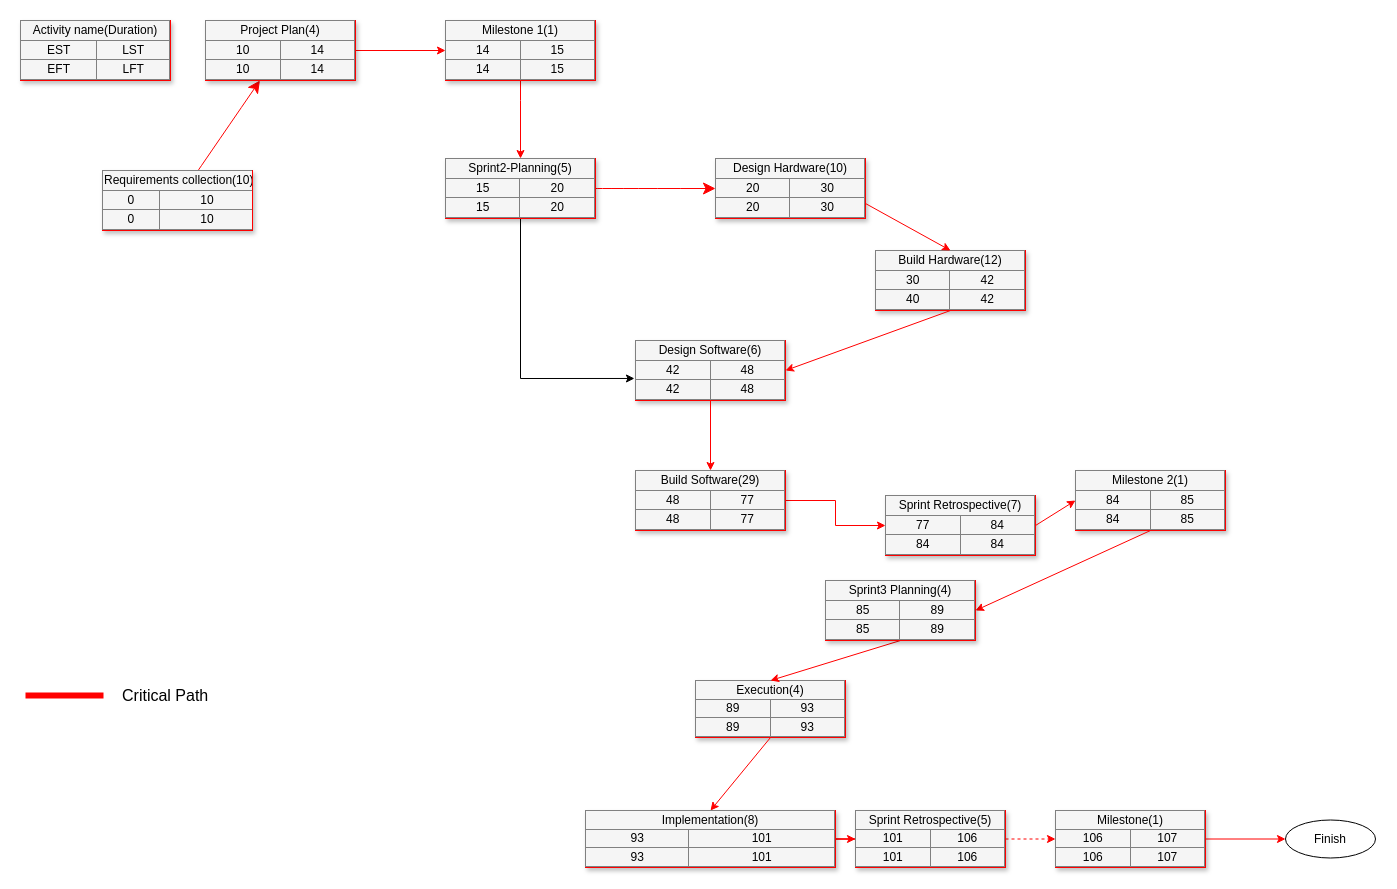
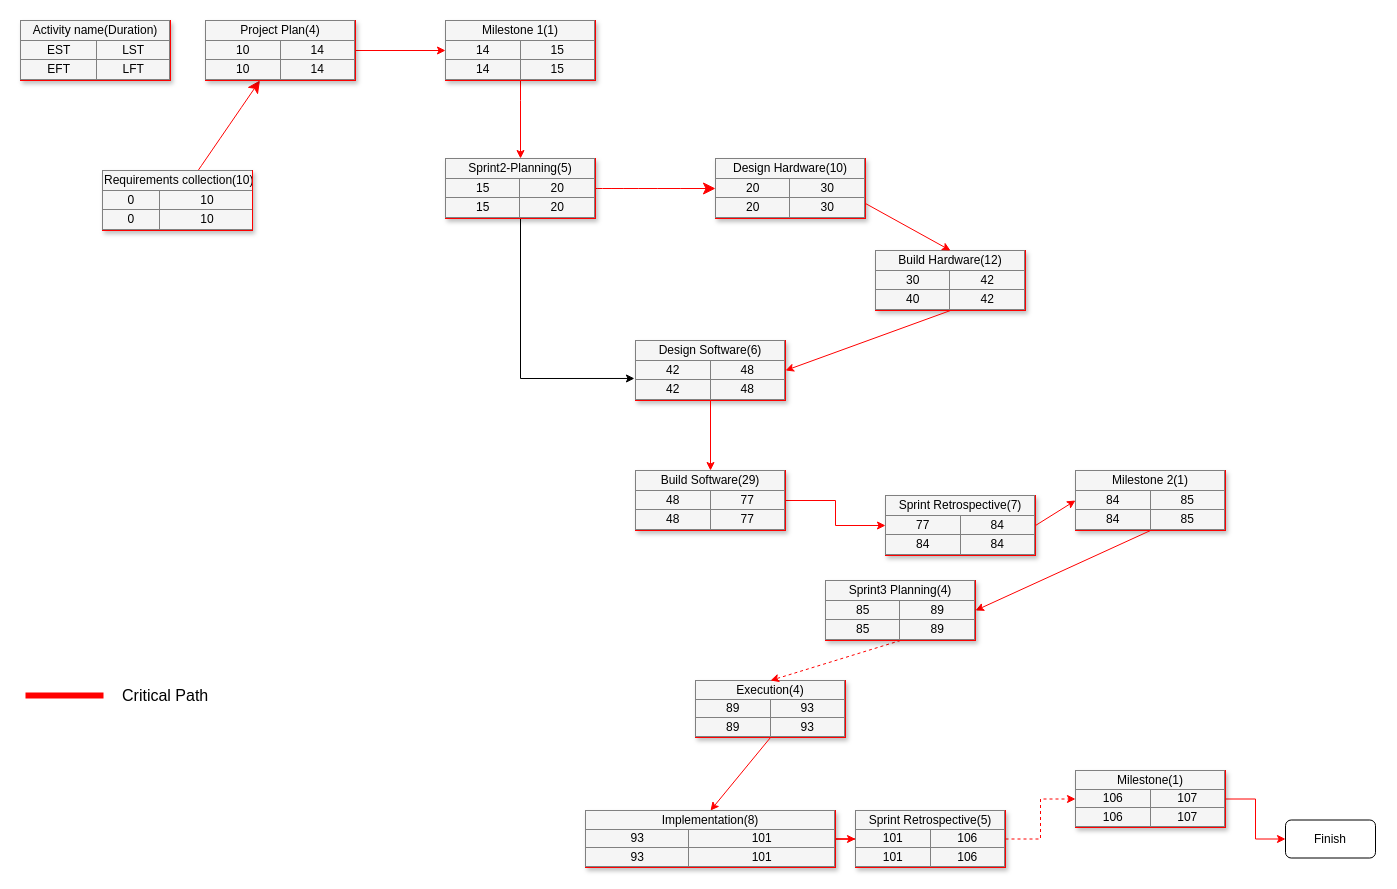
- <mxCell id="26" value="" style="endArrow=classic;html=1;rounded=0;strokeColor=#FF0000;exitX=0.5;exitY=1;exitDx=0;exitDy=0;entryX=0.5;entryY=0;entryDx=0;entryDy=0;" parent="1" source="32" target="24" edge="1"><mxGeometry width="50" height="50" relative="1" as="geometry"><mxPoint x="1180" y="580" as="sourcePoint" /><mxPoint x="1105" y="850" as="targetPoint" /></mxGeometry></mxCell>
+ <mxCell id="26" value="" style="endArrow=classic;html=1;rounded=0;strokeColor=#FF0000;exitX=0.5;exitY=1;exitDx=0;exitDy=0;entryX=0.5;entryY=0;entryDx=0;entryDy=0;dashed=1;" parent="1" source="32" target="24" edge="1"><mxGeometry width="50" height="50" relative="1" as="geometry"><mxPoint x="1180" y="580" as="sourcePoint" /><mxPoint x="1105" y="850" as="targetPoint" /></mxGeometry></mxCell>
- <mxCell id="36" value="&lt;table border=&quot;1&quot; width=&quot;100%&quot; style=&quot;width: 100% ; height: 100% ; border-collapse: collapse&quot;&gt;&lt;tbody&gt;&lt;tr&gt;&lt;td colspan=&quot;2&quot; align=&quot;center&quot;&gt;Milestone(1)&lt;/td&gt;&lt;/tr&gt;&lt;tr&gt;&lt;td align=&quot;center&quot;&gt;106&lt;/td&gt;&lt;td align=&quot;center&quot;&gt;107&lt;/td&gt;&lt;/tr&gt;&lt;tr&gt;&lt;td align=&quot;center&quot;&gt;106&lt;/td&gt;&lt;td align=&quot;center&quot;&gt;107&lt;/td&gt;&lt;/tr&gt;&lt;/tbody&gt;&lt;/table&gt;" style="text;html=1;strokeColor=#FF0000;fillColor=#f5f5f5;overflow=fill;rounded=0;shadow=1;fontSize=12;align=center;" vertex="1" parent="1"><mxGeometry x="1055" y="810" width="150" height="57" as="geometry" /></mxCell>
+ <mxCell id="36" value="&lt;table border=&quot;1&quot; width=&quot;100%&quot; style=&quot;width: 100% ; height: 100% ; border-collapse: collapse&quot;&gt;&lt;tbody&gt;&lt;tr&gt;&lt;td colspan=&quot;2&quot; align=&quot;center&quot;&gt;Milestone(1)&lt;/td&gt;&lt;/tr&gt;&lt;tr&gt;&lt;td align=&quot;center&quot;&gt;106&lt;/td&gt;&lt;td align=&quot;center&quot;&gt;107&lt;/td&gt;&lt;/tr&gt;&lt;tr&gt;&lt;td align=&quot;center&quot;&gt;106&lt;/td&gt;&lt;td align=&quot;center&quot;&gt;107&lt;/td&gt;&lt;/tr&gt;&lt;/tbody&gt;&lt;/table&gt;" style="text;html=1;strokeColor=#FF0000;fillColor=#f5f5f5;overflow=fill;rounded=0;shadow=1;fontSize=12;align=center;" vertex="1" parent="1"><mxGeometry x="1075" y="770" width="150" height="57" as="geometry" /></mxCell>
- <mxCell id="30" value="Finish" style="ellipse;whiteSpace=wrap;html=1;strokeColor=#000000;" parent="1" vertex="1"><mxGeometry x="1285" y="819.5" width="90" height="38" as="geometry" /></mxCell>
+ <mxCell id="30" value="Finish" style="rounded=1;whiteSpace=wrap;html=1;strokeColor=#000000;" parent="1" vertex="1"><mxGeometry x="1285" y="819.5" width="90" height="38" as="geometry" /></mxCell>
